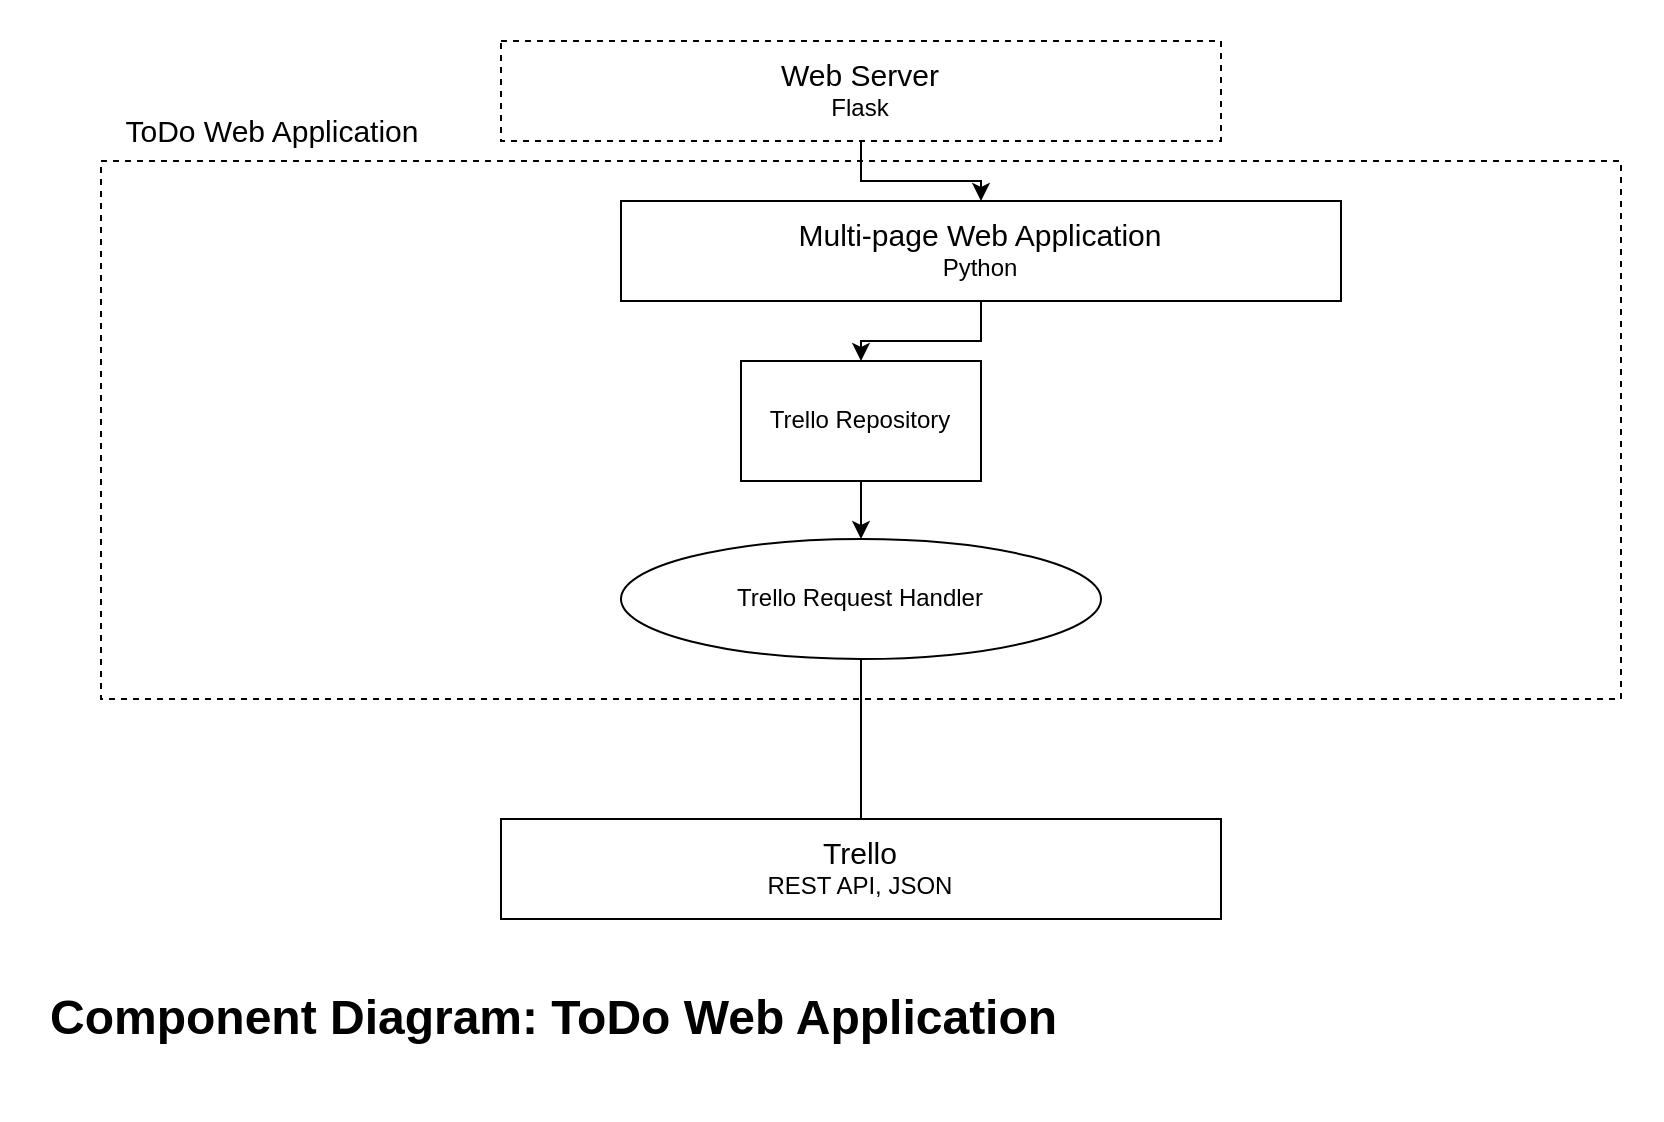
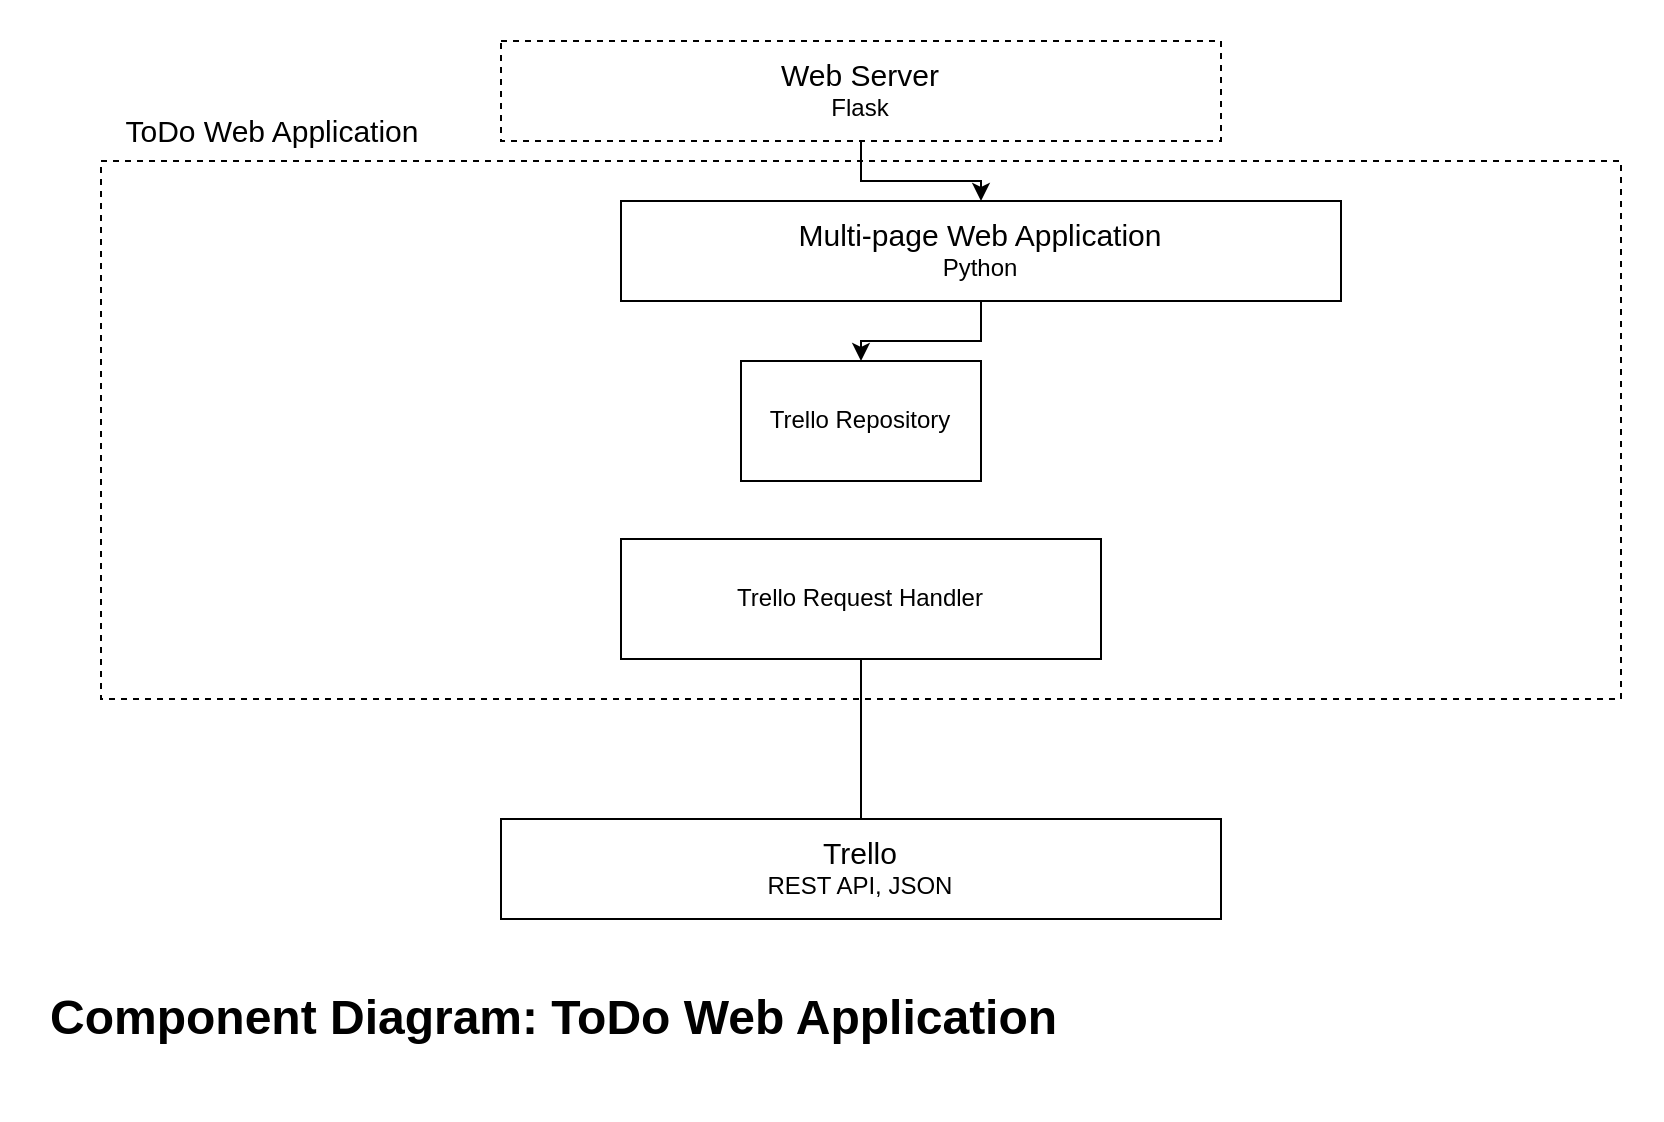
- <mxCell id="10" style="edgeStyle=orthogonalEdgeStyle;rounded=0;orthogonalLoop=1;jettySize=auto;html=1;exitX=0.5;exitY=1;exitDx=0;exitDy=0;entryX=0.5;entryY=0;entryDx=0;entryDy=0;fontSize=15;" parent="1" source="11" target="4" edge="1"><mxGeometry relative="1" as="geometry" /></mxCell>
- <mxCell id="4" value="Trello Request Handler" style="ellipse;whiteSpace=wrap;html=1;" parent="1" vertex="1"><mxGeometry x="310" y="269" width="240" height="60" as="geometry" /></mxCell>
+ <mxCell id="4" value="Trello Request Handler" style="rounded=0;whiteSpace=wrap;html=1;" parent="1" vertex="1"><mxGeometry x="310" y="269" width="240" height="60" as="geometry" /></mxCell>
